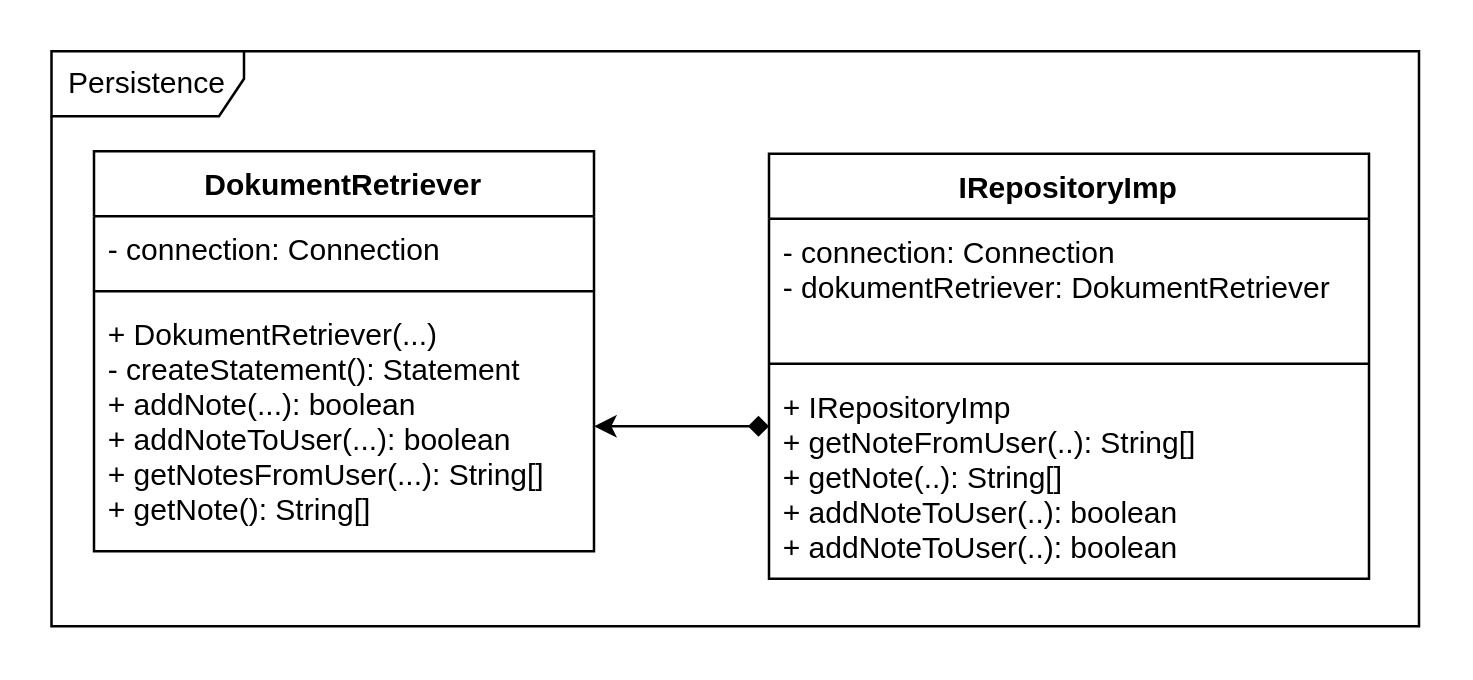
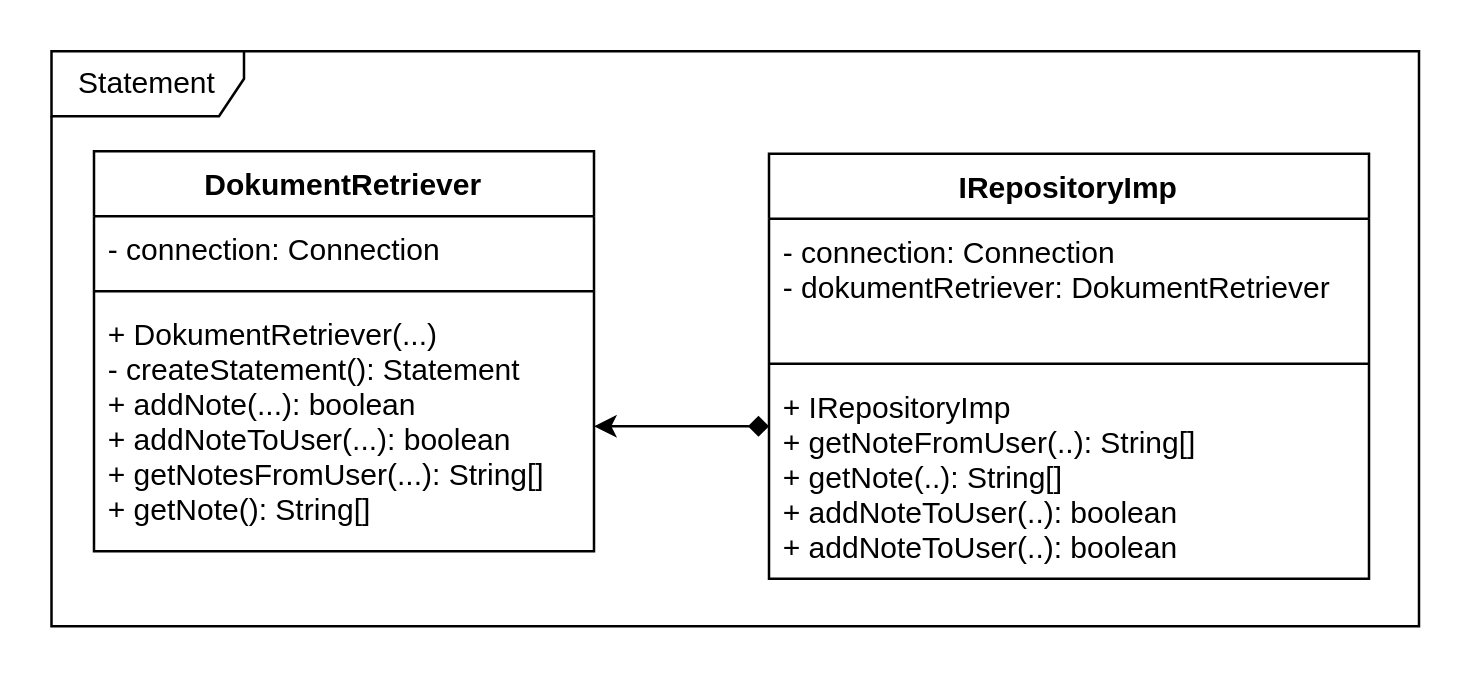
- <mxCell id="11" value="Persistence" style="shape=umlFrame;whiteSpace=wrap;html=1;width=77;height=26;" vertex="1" parent="1"><mxGeometry x="20" y="20" width="547" height="230" as="geometry" /></mxCell>
+ <mxCell id="11" value="Statement" style="shape=umlFrame;whiteSpace=wrap;html=1;width=77;height=26;" vertex="1" parent="1"><mxGeometry x="20" y="20" width="547" height="230" as="geometry" /></mxCell>
